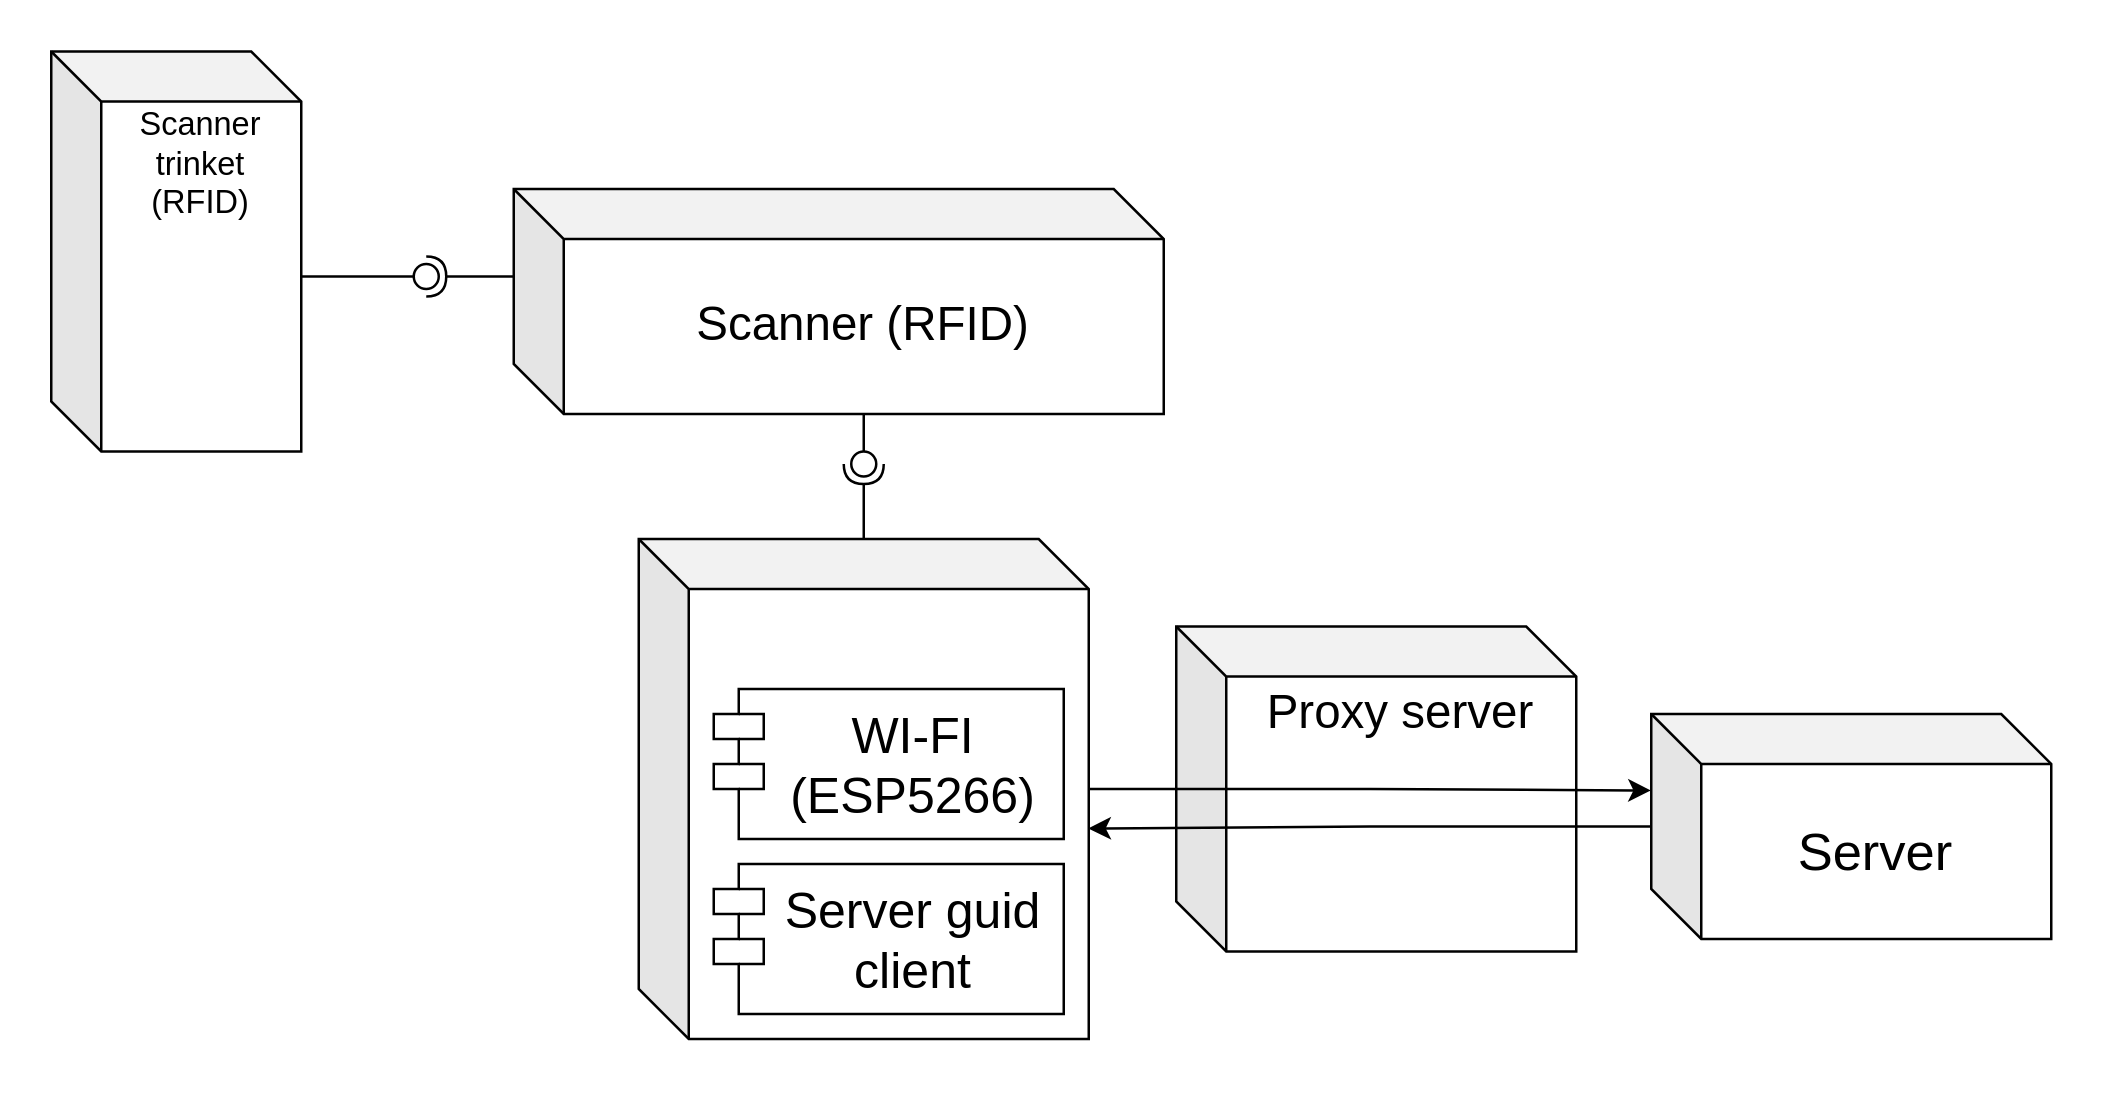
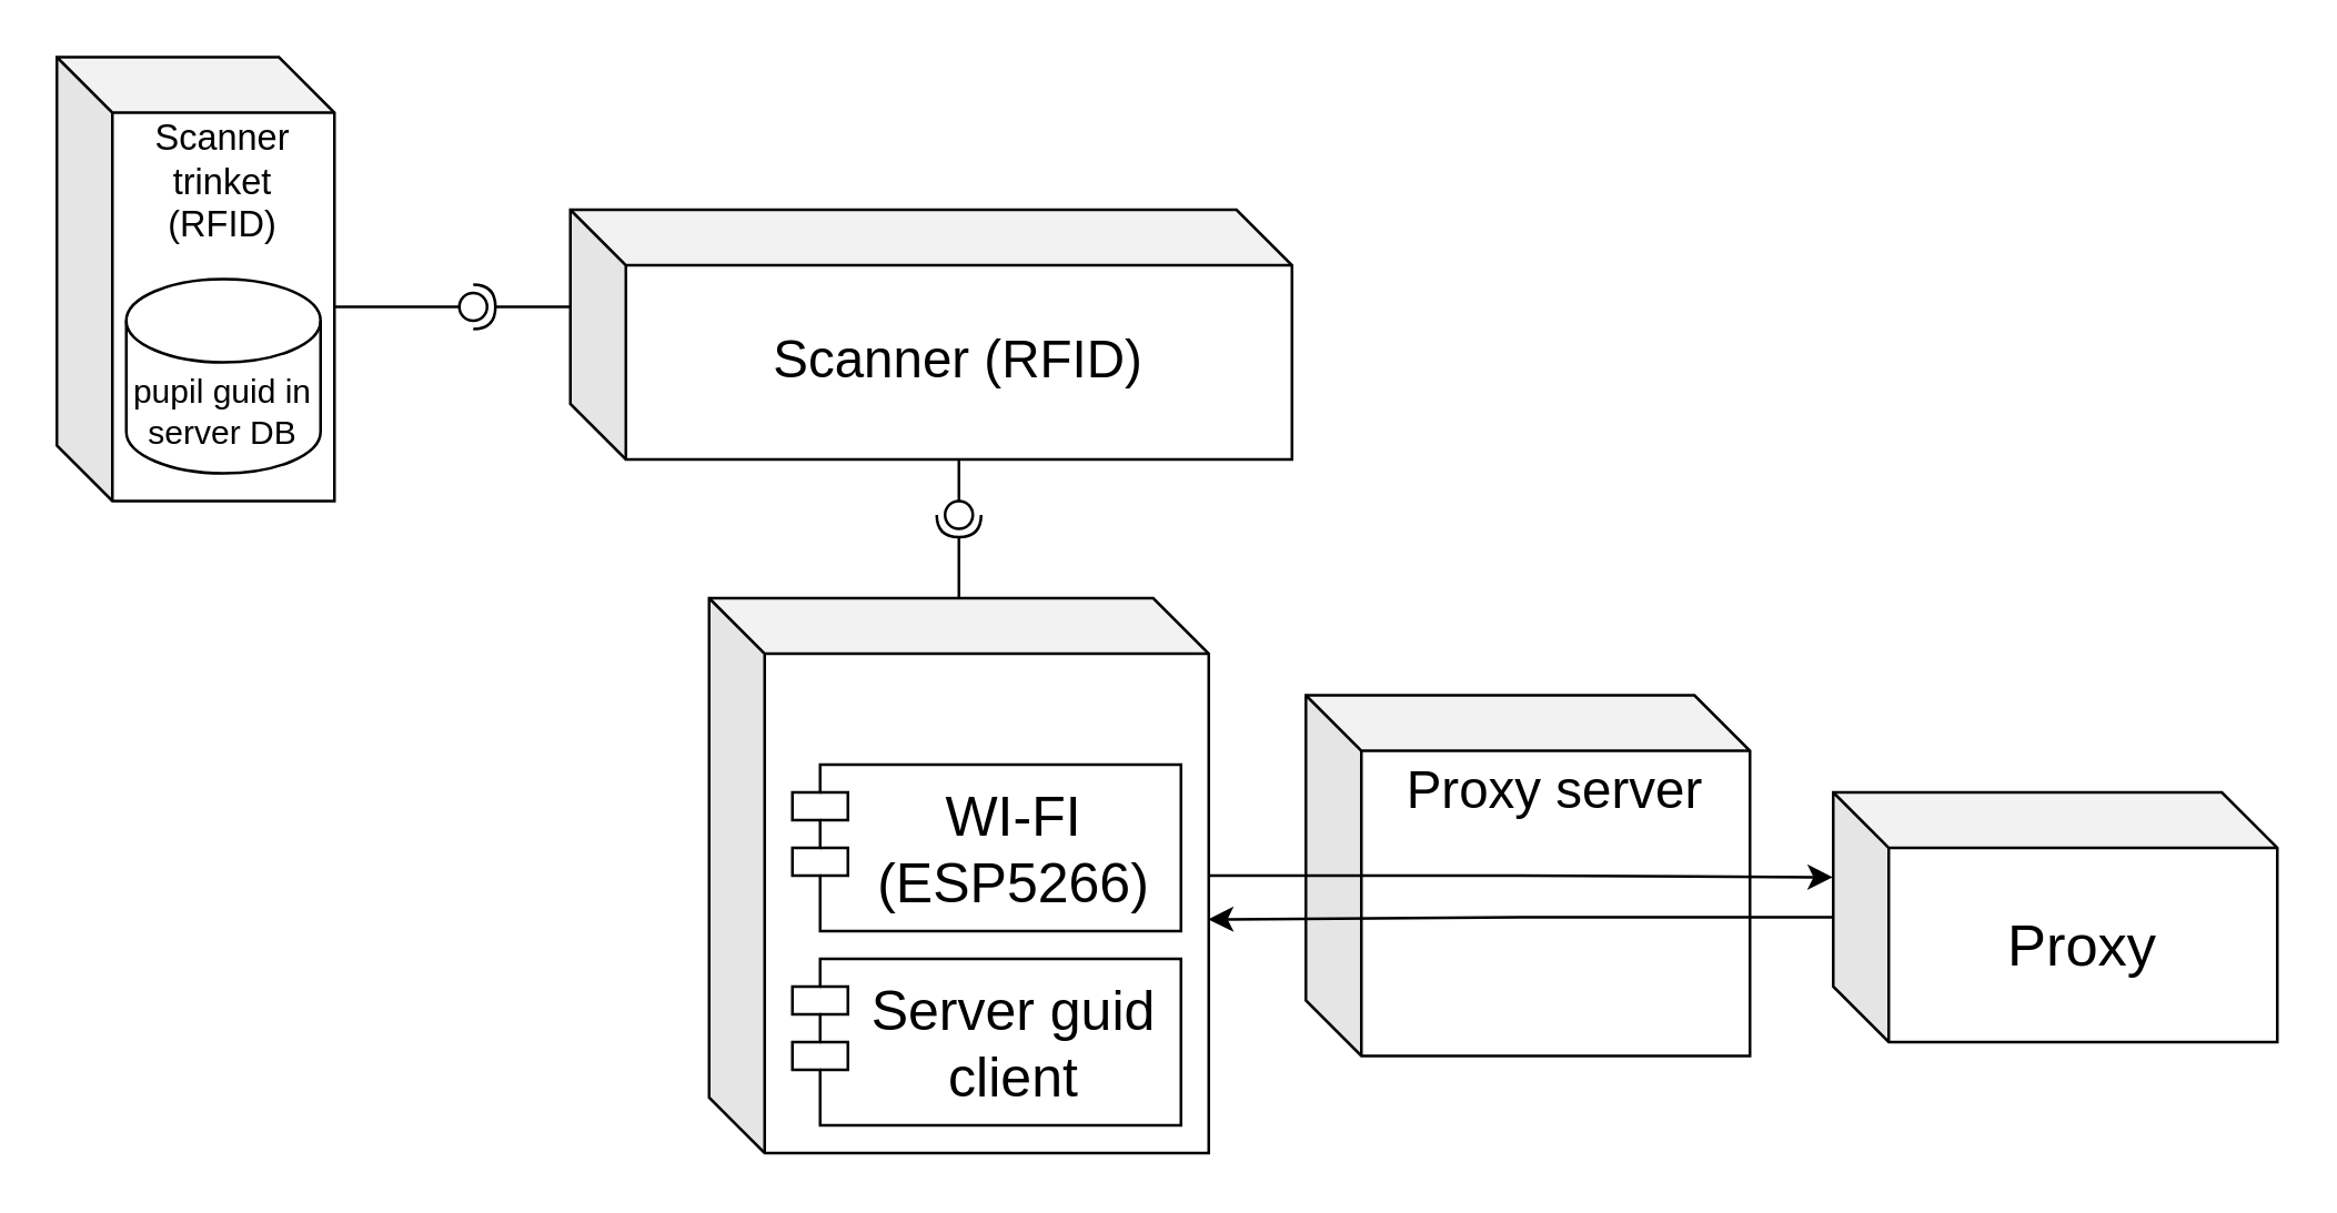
+ <mxCell id="15" value="pupil guid in server DB" style="shape=cylinder3;whiteSpace=wrap;html=1;boundedLbl=1;backgroundOutline=1;size=15;" vertex="1" parent="1"><mxGeometry x="45" y="100" width="70" height="70" as="geometry" /></mxCell>
- <mxCell id="5" value="&lt;font style=&quot;font-size: 21px;&quot;&gt;Server&lt;/font&gt;" style="shape=cube;whiteSpace=wrap;html=1;boundedLbl=1;backgroundOutline=1;darkOpacity=0.05;darkOpacity2=0.1;" vertex="1" parent="1"><mxGeometry x="660" y="285" width="160" height="90" as="geometry" /></mxCell>
+ <mxCell id="5" value="&lt;font style=&quot;font-size: 21px;&quot;&gt;Proxy&lt;/font&gt;" style="shape=cube;whiteSpace=wrap;html=1;boundedLbl=1;backgroundOutline=1;darkOpacity=0.05;darkOpacity2=0.1;" vertex="1" parent="1"><mxGeometry x="660" y="285" width="160" height="90" as="geometry" /></mxCell>
